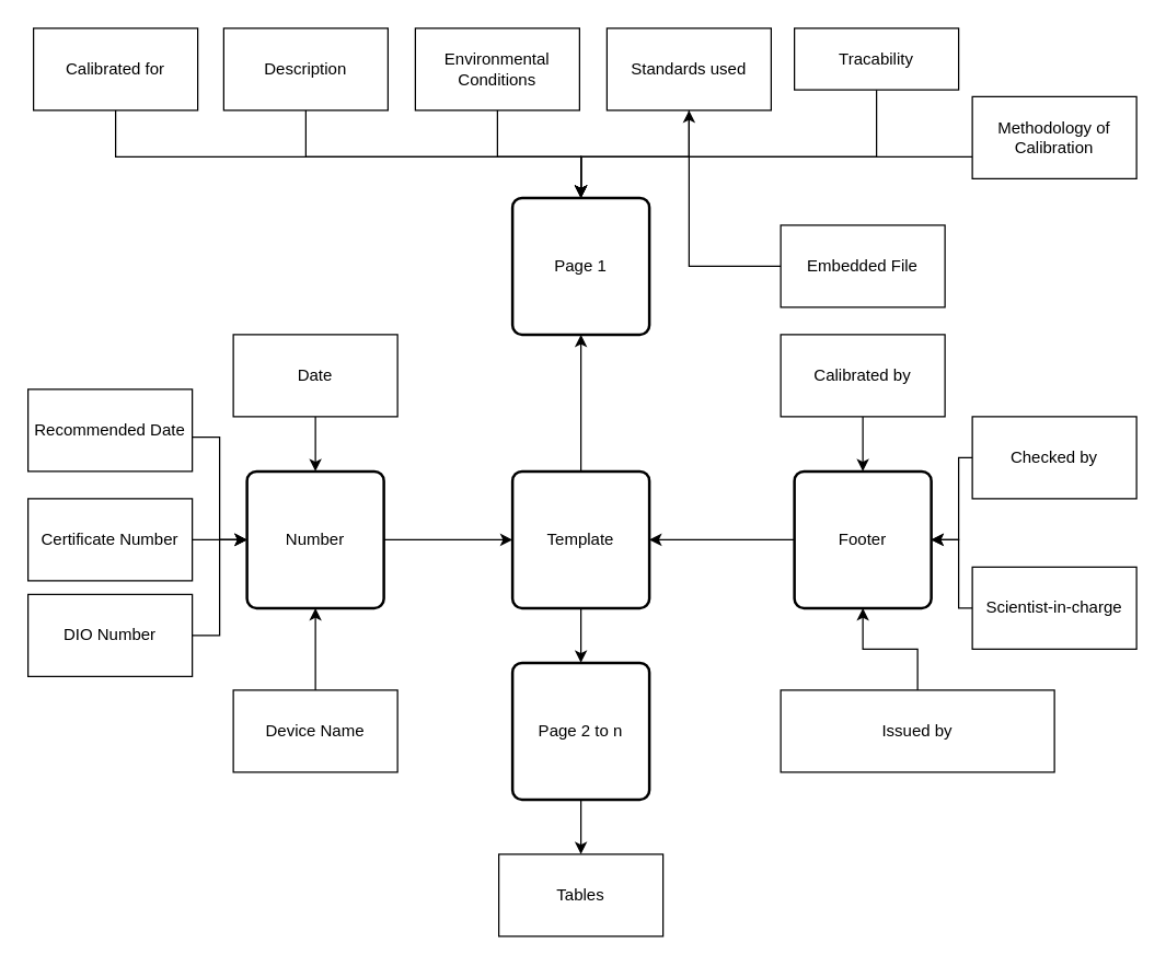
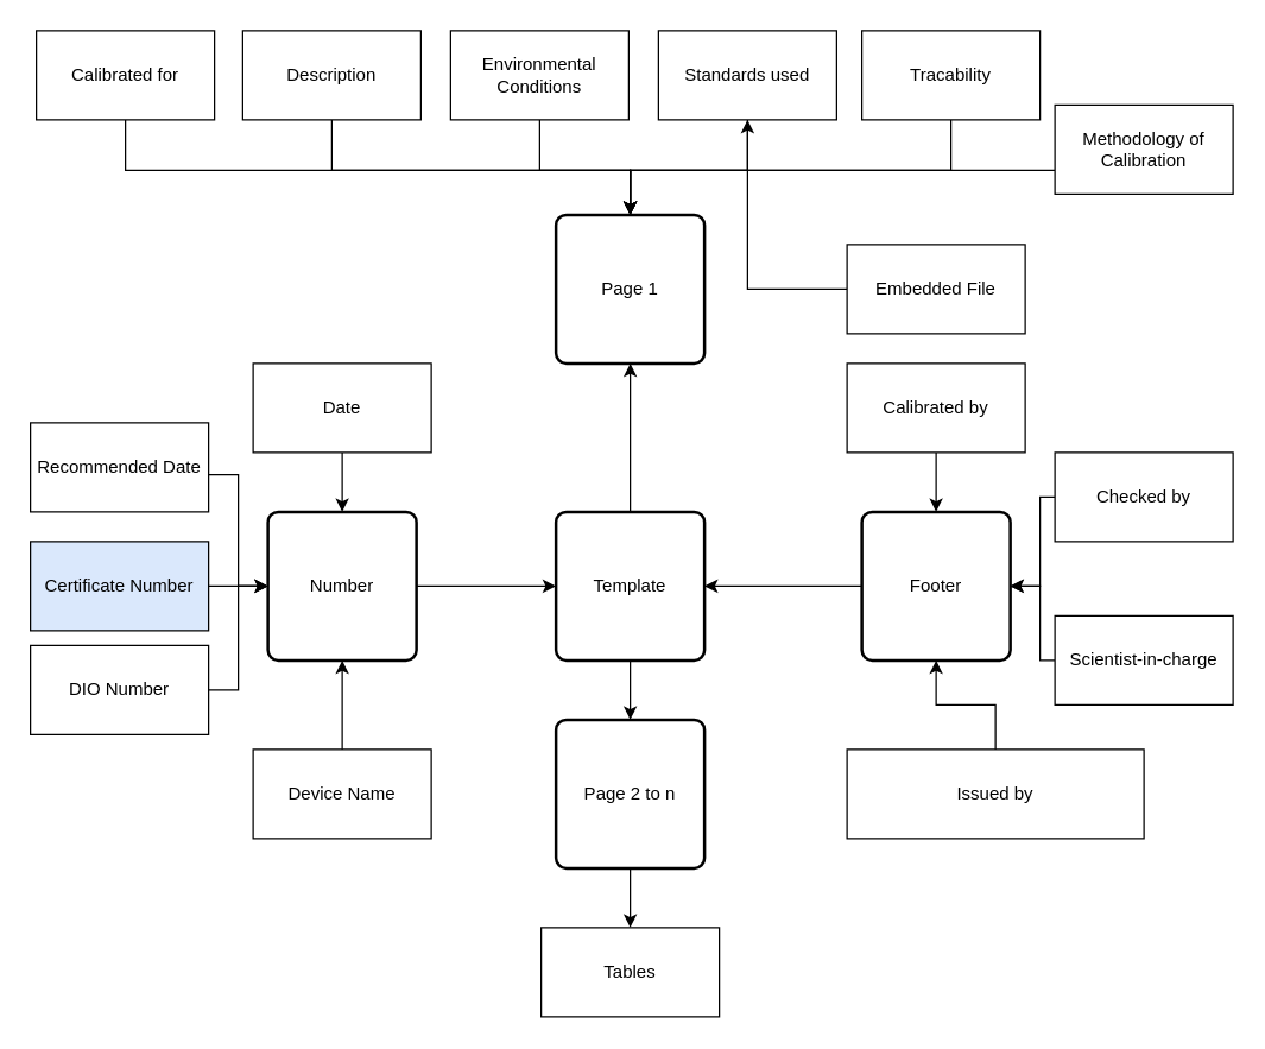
- <mxCell id="37" value="Tracability" style="rounded=0;whiteSpace=wrap;html=1;" vertex="1" parent="1"><mxGeometry x="580" y="20" width="120" height="45" as="geometry" /></mxCell>
+ <mxCell id="37" value="Tracability" style="rounded=0;whiteSpace=wrap;html=1;" vertex="1" parent="1"><mxGeometry x="580" y="20" width="120" height="60" as="geometry" /></mxCell>
- <mxCell id="14" value="Certificate Number" style="rounded=0;whiteSpace=wrap;html=1;" vertex="1" parent="1"><mxGeometry x="20" y="364" width="120" height="60" as="geometry" /></mxCell>
+ <mxCell id="14" value="Certificate Number" style="rounded=0;whiteSpace=wrap;html=1;fillColor=#dae8fc;" vertex="1" parent="1"><mxGeometry x="20" y="364" width="120" height="60" as="geometry" /></mxCell>
